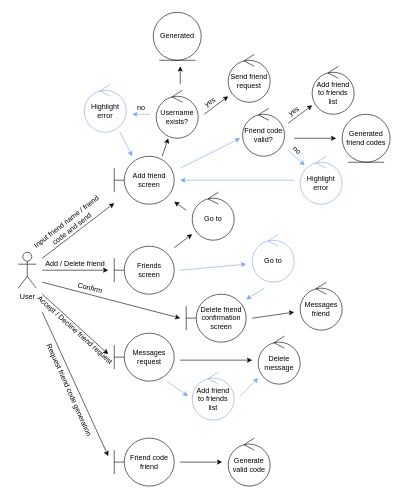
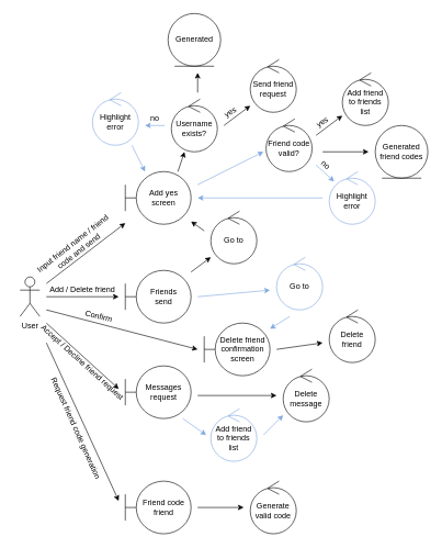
- <mxCell id="4" value="Add friend screen" style="shape=umlBoundary;whiteSpace=wrap;html=1;" vertex="1" parent="1"><mxGeometry x="190" y="260" width="100" height="80" as="geometry" /></mxCell>
+ <mxCell id="4" value="Add yes screen" style="shape=umlBoundary;whiteSpace=wrap;html=1;" vertex="1" parent="1"><mxGeometry x="190" y="260" width="100" height="80" as="geometry" /></mxCell>
- <mxCell id="3" value="Friends&lt;br&gt;screen" style="shape=umlBoundary;whiteSpace=wrap;html=1;" vertex="1" parent="1"><mxGeometry x="190" y="410" width="100" height="80" as="geometry" /></mxCell>
+ <mxCell id="3" value="Friends&lt;br&gt;send" style="shape=umlBoundary;whiteSpace=wrap;html=1;" vertex="1" parent="1"><mxGeometry x="190" y="410" width="100" height="80" as="geometry" /></mxCell>
- <mxCell id="48" value="Messages friend" style="ellipse;shape=umlControl;whiteSpace=wrap;html=1;strokeColor=default;" vertex="1" parent="1"><mxGeometry x="500" y="470" width="70" height="80" as="geometry" /></mxCell>
+ <mxCell id="48" value="Delete friend" style="ellipse;shape=umlControl;whiteSpace=wrap;html=1;strokeColor=default;" vertex="1" parent="1"><mxGeometry x="500" y="470" width="70" height="80" as="geometry" /></mxCell>
